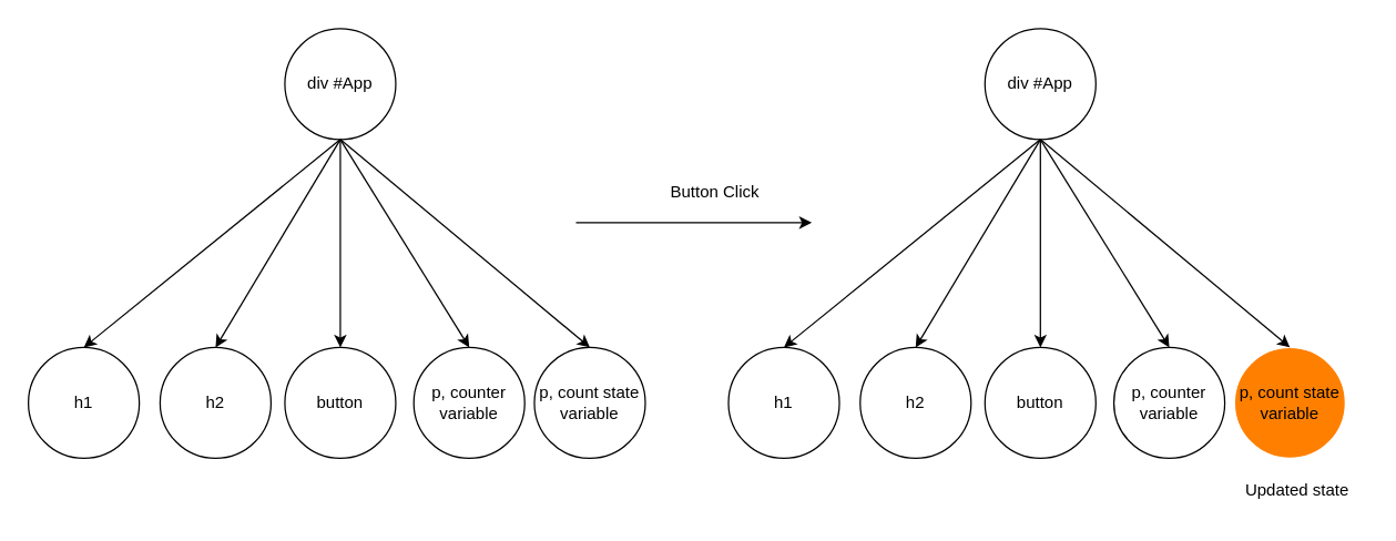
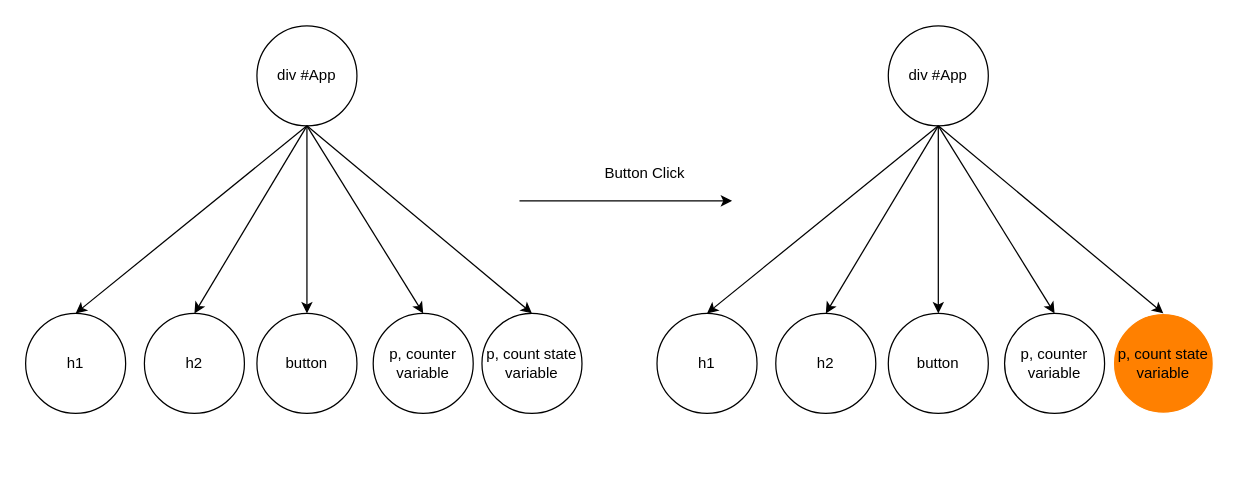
- <mxCell id="26" value="Updated state" style="text;html=1;align=center;verticalAlign=middle;resizable=0;points=[];autosize=1;strokeColor=none;fillColor=none;" vertex="1" parent="1"><mxGeometry x="885" y="338" width="100" height="30" as="geometry" /></mxCell>
